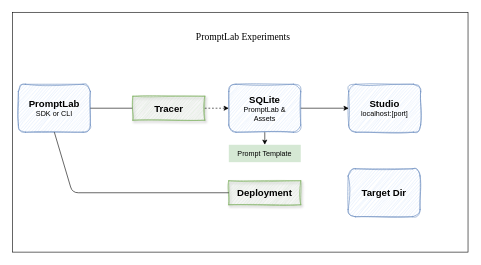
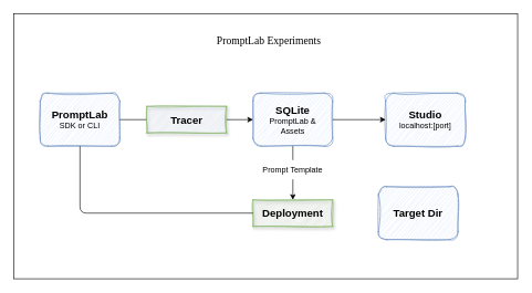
- <mxCell id="3" value="&lt;b&gt;&lt;font style=&quot;font-size: 16px;&quot;&gt;PromptLab&lt;/font&gt;&lt;/b&gt;&lt;div&gt;&lt;font&gt;SDK or CLI&lt;/font&gt;&lt;/div&gt;" style="rounded=1;whiteSpace=wrap;html=1;fillColor=#dae8fc;strokeColor=#6c8ebf;sketch=1;curveFitting=1;jiggle=2;shadow=0;" parent="1" vertex="1"><mxGeometry x="30" y="140" width="120" height="80" as="geometry" /></mxCell>
+ <mxCell id="3" value="&lt;b&gt;&lt;font style=&quot;font-size: 16px;&quot;&gt;PromptLab&lt;/font&gt;&lt;/b&gt;&lt;div&gt;&lt;font&gt;SDK or CLI&lt;/font&gt;&lt;/div&gt;" style="rounded=1;whiteSpace=wrap;html=1;fillColor=#dae8fc;strokeColor=#6c8ebf;sketch=1;curveFitting=1;jiggle=2;shadow=0;" parent="1" vertex="1"><mxGeometry x="60" y="140" width="120" height="80" as="geometry" /></mxCell>
- <mxCell id="5" value="&lt;b&gt;&lt;font style=&quot;font-size: 16px;&quot;&gt;Tracer&lt;/font&gt;&lt;/b&gt;" style="rounded=0;whiteSpace=wrap;html=1;fillColor=#d5e8d4;strokeColor=#82b366;shadow=1;sketch=1;curveFitting=1;jiggle=2;" parent="1" vertex="1"><mxGeometry x="221" y="160" width="120" height="40" as="geometry" /></mxCell>
+ <mxCell id="5" value="&lt;b&gt;&lt;font style=&quot;font-size: 16px;&quot;&gt;Tracer&lt;/font&gt;&lt;/b&gt;" style="rounded=0;whiteSpace=wrap;html=1;fillColor=#dae8fc;strokeColor=#82b366;shadow=1;sketch=1;curveFitting=1;jiggle=2;" parent="1" vertex="1"><mxGeometry x="221" y="160" width="120" height="40" as="geometry" /></mxCell>
- <mxCell id="14" value="" style="endArrow=classic;html=1;exitX=1;exitY=0.5;exitDx=0;exitDy=0;entryX=0;entryY=0.5;entryDx=0;entryDy=0;dashed=1;" parent="1" source="5" target="4" edge="1"><mxGeometry width="50" height="50" relative="1" as="geometry"><mxPoint x="380" y="260" as="sourcePoint" /><mxPoint x="430" y="210" as="targetPoint" /></mxGeometry></mxCell>
+ <mxCell id="14" value="" style="endArrow=classic;html=1;exitX=1;exitY=0.5;exitDx=0;exitDy=0;entryX=0;entryY=0.5;entryDx=0;entryDy=0;" parent="1" source="5" target="4" edge="1"><mxGeometry width="50" height="50" relative="1" as="geometry"><mxPoint x="380" y="260" as="sourcePoint" /><mxPoint x="430" y="210" as="targetPoint" /></mxGeometry></mxCell>
- <mxCell id="9" value="" style="endArrow=classic;html=1;exitX=0.5;exitY=1;exitDx=0;exitDy=0;" parent="1" source="4" target="10" edge="1"><mxGeometry width="50" height="50" relative="1" as="geometry"><mxPoint x="380" y="260" as="sourcePoint" /><mxPoint x="430" y="210" as="targetPoint" /></mxGeometry></mxCell>
+ <mxCell id="9" value="" style="endArrow=classic;html=1;entryX=0.5;entryY=0;entryDx=0;entryDy=0;exitX=0.5;exitY=1;exitDx=0;exitDy=0;" parent="1" source="4" target="11" edge="1"><mxGeometry width="50" height="50" relative="1" as="geometry"><mxPoint x="380" y="260" as="sourcePoint" /><mxPoint x="430" y="210" as="targetPoint" /></mxGeometry></mxCell>
- <mxCell id="10" value="&lt;font&gt;Prompt Template&lt;/font&gt;" style="rounded=0;whiteSpace=wrap;html=1;strokeColor=none;fillColor=#d5e8d4;" parent="1" vertex="1"><mxGeometry x="381" y="241" width="120" height="29" as="geometry" /></mxCell>
+ <mxCell id="10" value="&lt;font&gt;Prompt Template&lt;/font&gt;" style="rounded=0;whiteSpace=wrap;html=1;strokeColor=none;" parent="1" vertex="1"><mxGeometry x="381" y="241" width="120" height="29" as="geometry" /></mxCell>
- <mxCell id="8" value="&lt;b style=&quot;&quot;&gt;&lt;font style=&quot;font-size: 16px;&quot;&gt;Target Dir&lt;/font&gt;&lt;/b&gt;" style="rounded=1;whiteSpace=wrap;html=1;fillColor=#dae8fc;strokeColor=#6c8ebf;sketch=1;curveFitting=1;jiggle=2;shadow=0;" parent="1" vertex="1"><mxGeometry x="580" y="281" width="120" height="80" as="geometry" /></mxCell>
+ <mxCell id="8" value="&lt;b style=&quot;&quot;&gt;&lt;font style=&quot;font-size: 16px;&quot;&gt;Target Dir&lt;/font&gt;&lt;/b&gt;" style="rounded=1;whiteSpace=wrap;html=1;fillColor=#dae8fc;strokeColor=#6c8ebf;sketch=1;curveFitting=1;jiggle=2;shadow=0;" parent="1" vertex="1"><mxGeometry x="570" y="281" width="120" height="80" as="geometry" /></mxCell>
